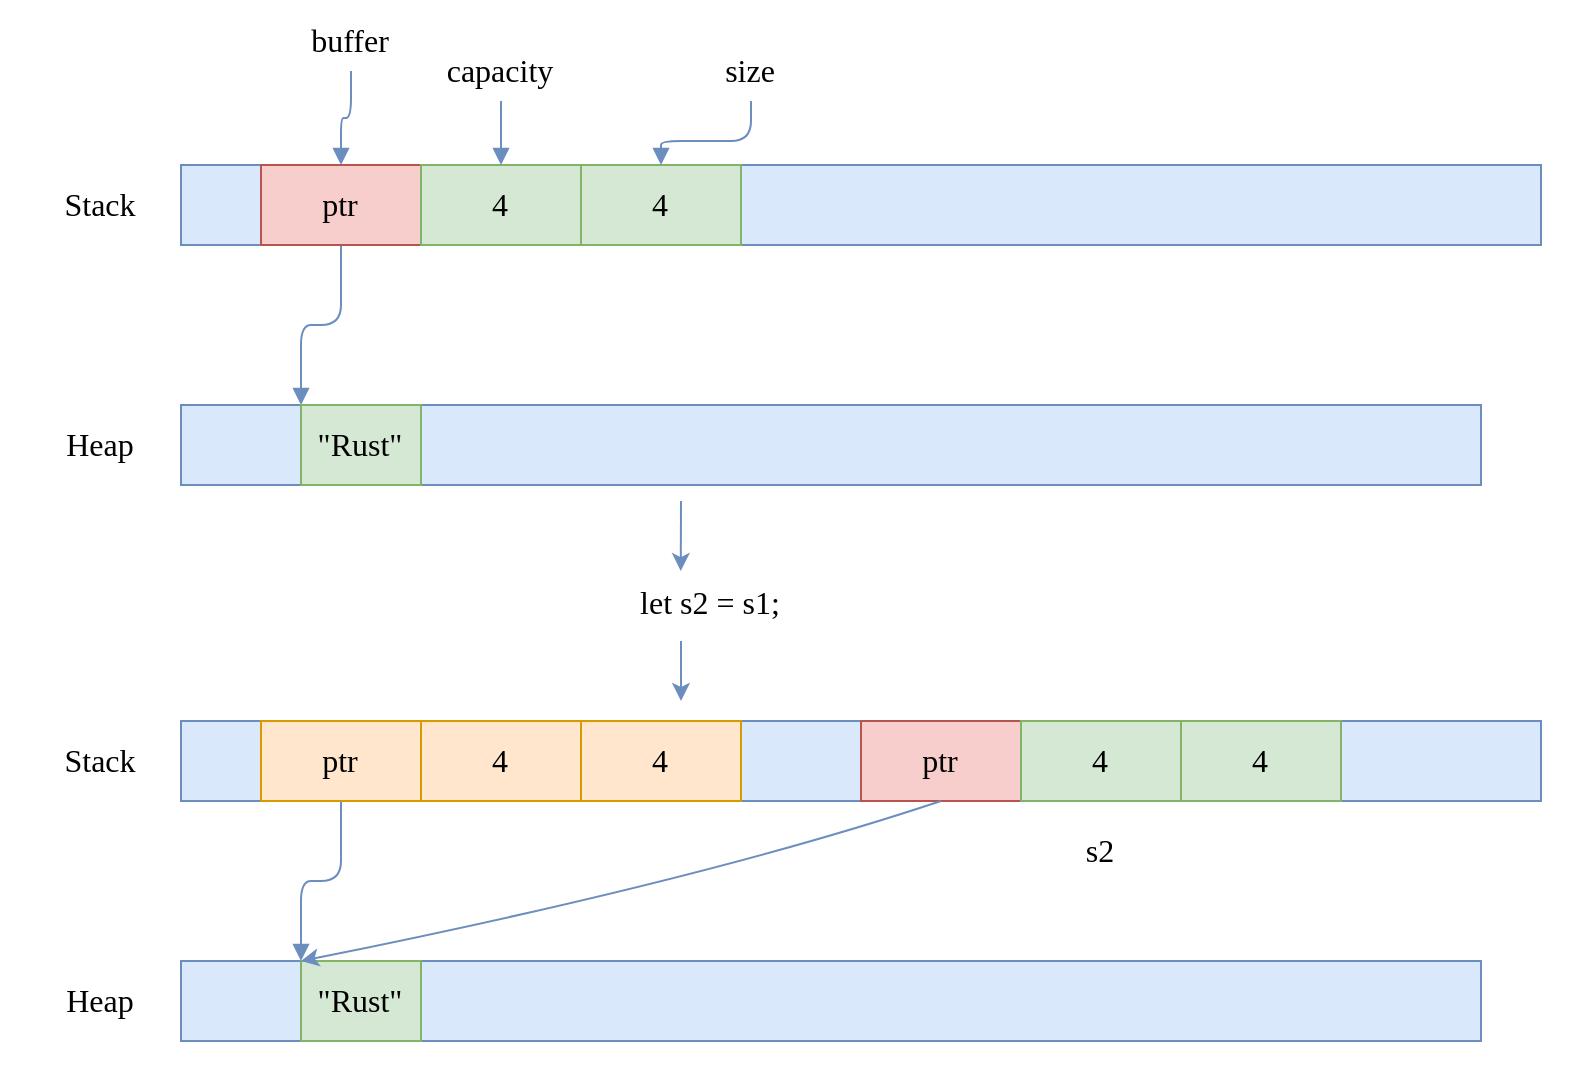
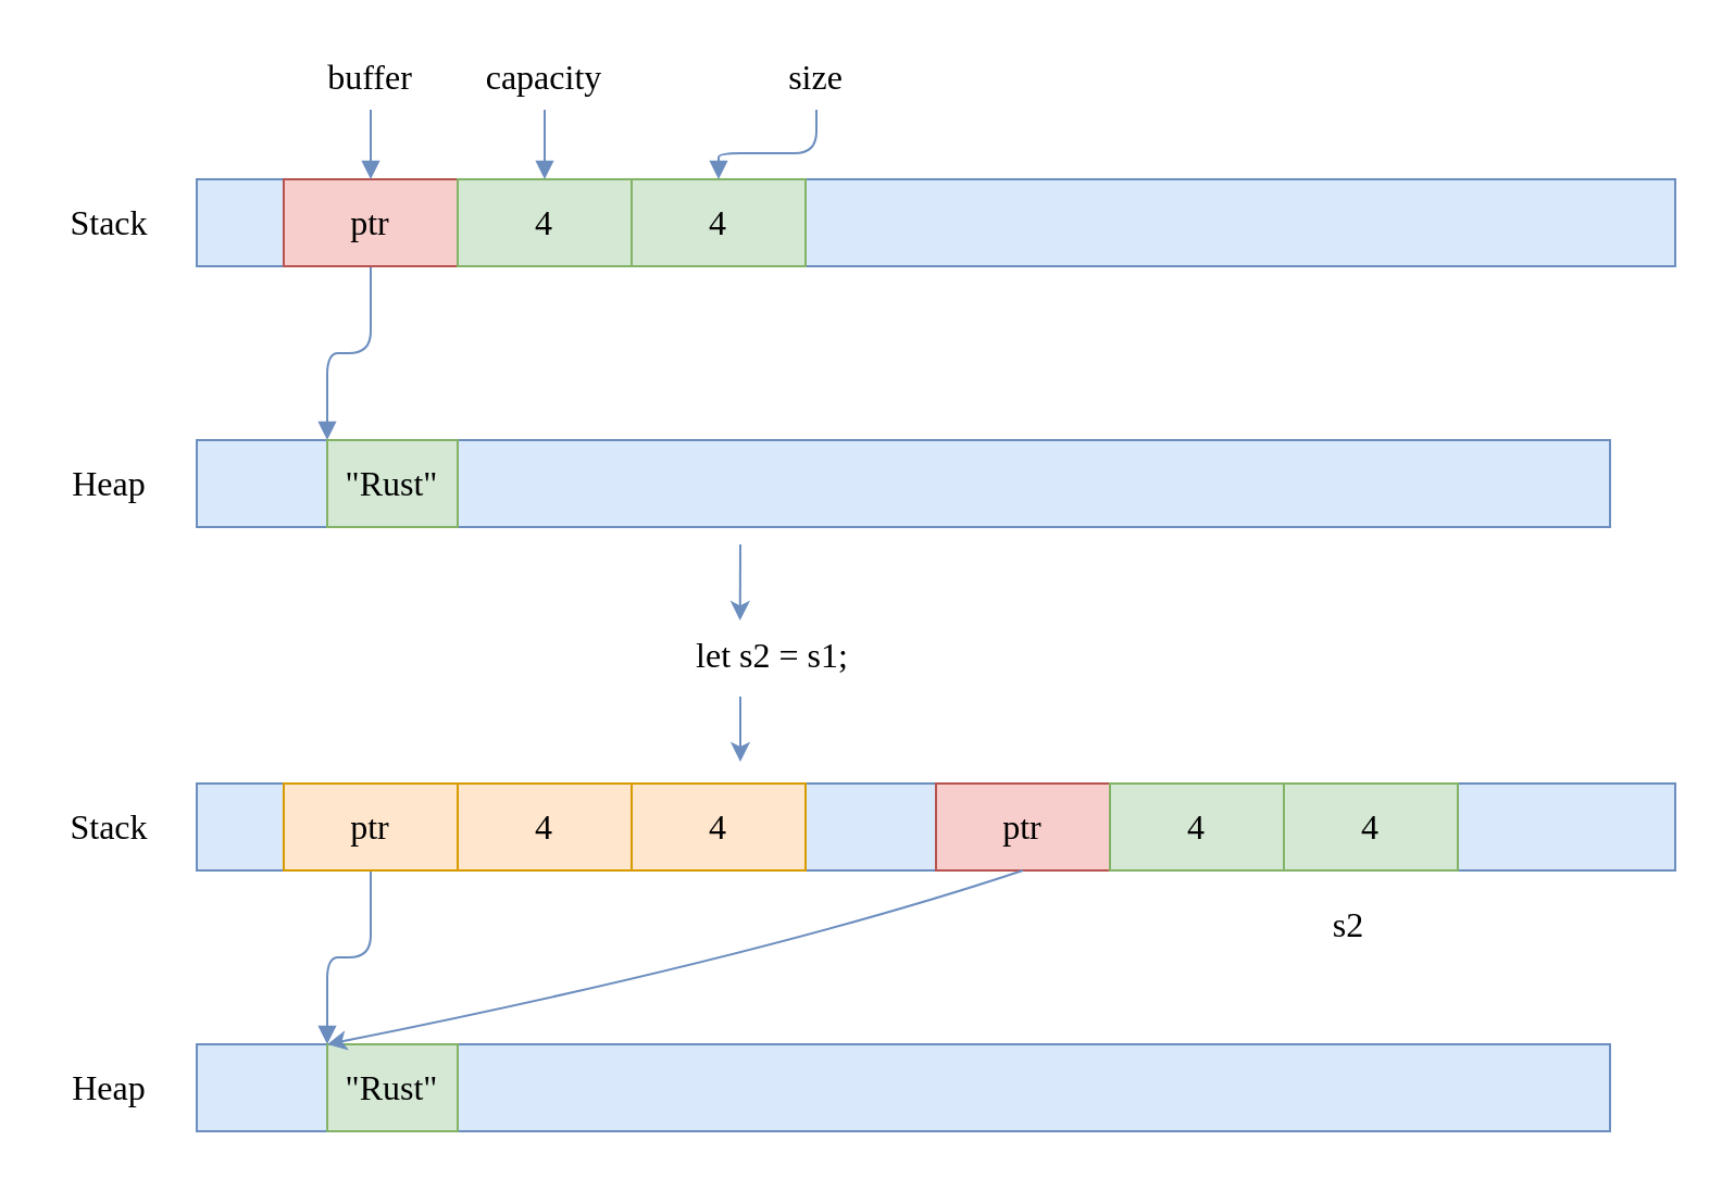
- <mxCell id="19" value="buffer" style="text;html=1;align=center;verticalAlign=middle;whiteSpace=wrap;rounded=0;fontFamily=Ubuntu;fontSize=16;fontStyle=0;" parent="1" vertex="1"><mxGeometry x="145" y="5" width="60" height="30" as="geometry" /></mxCell>
+ <mxCell id="19" value="buffer" style="text;html=1;align=center;verticalAlign=middle;whiteSpace=wrap;rounded=0;fontFamily=Ubuntu;fontSize=16;fontStyle=0;" parent="1" vertex="1"><mxGeometry x="140" y="20" width="60" height="30" as="geometry" /></mxCell>
- <mxCell id="32" value="s2" style="text;html=1;align=center;verticalAlign=middle;whiteSpace=wrap;rounded=0;fontFamily=Ubuntu;fontSize=16;fontStyle=0;" parent="1" vertex="1"><mxGeometry x="520" y="410" width="60" height="30" as="geometry" /></mxCell>
+ <mxCell id="32" value="s2" style="text;html=1;align=center;verticalAlign=middle;whiteSpace=wrap;rounded=0;fontFamily=Ubuntu;fontSize=16;fontStyle=0;" parent="1" vertex="1"><mxGeometry x="590" y="410" width="60" height="30" as="geometry" /></mxCell>
